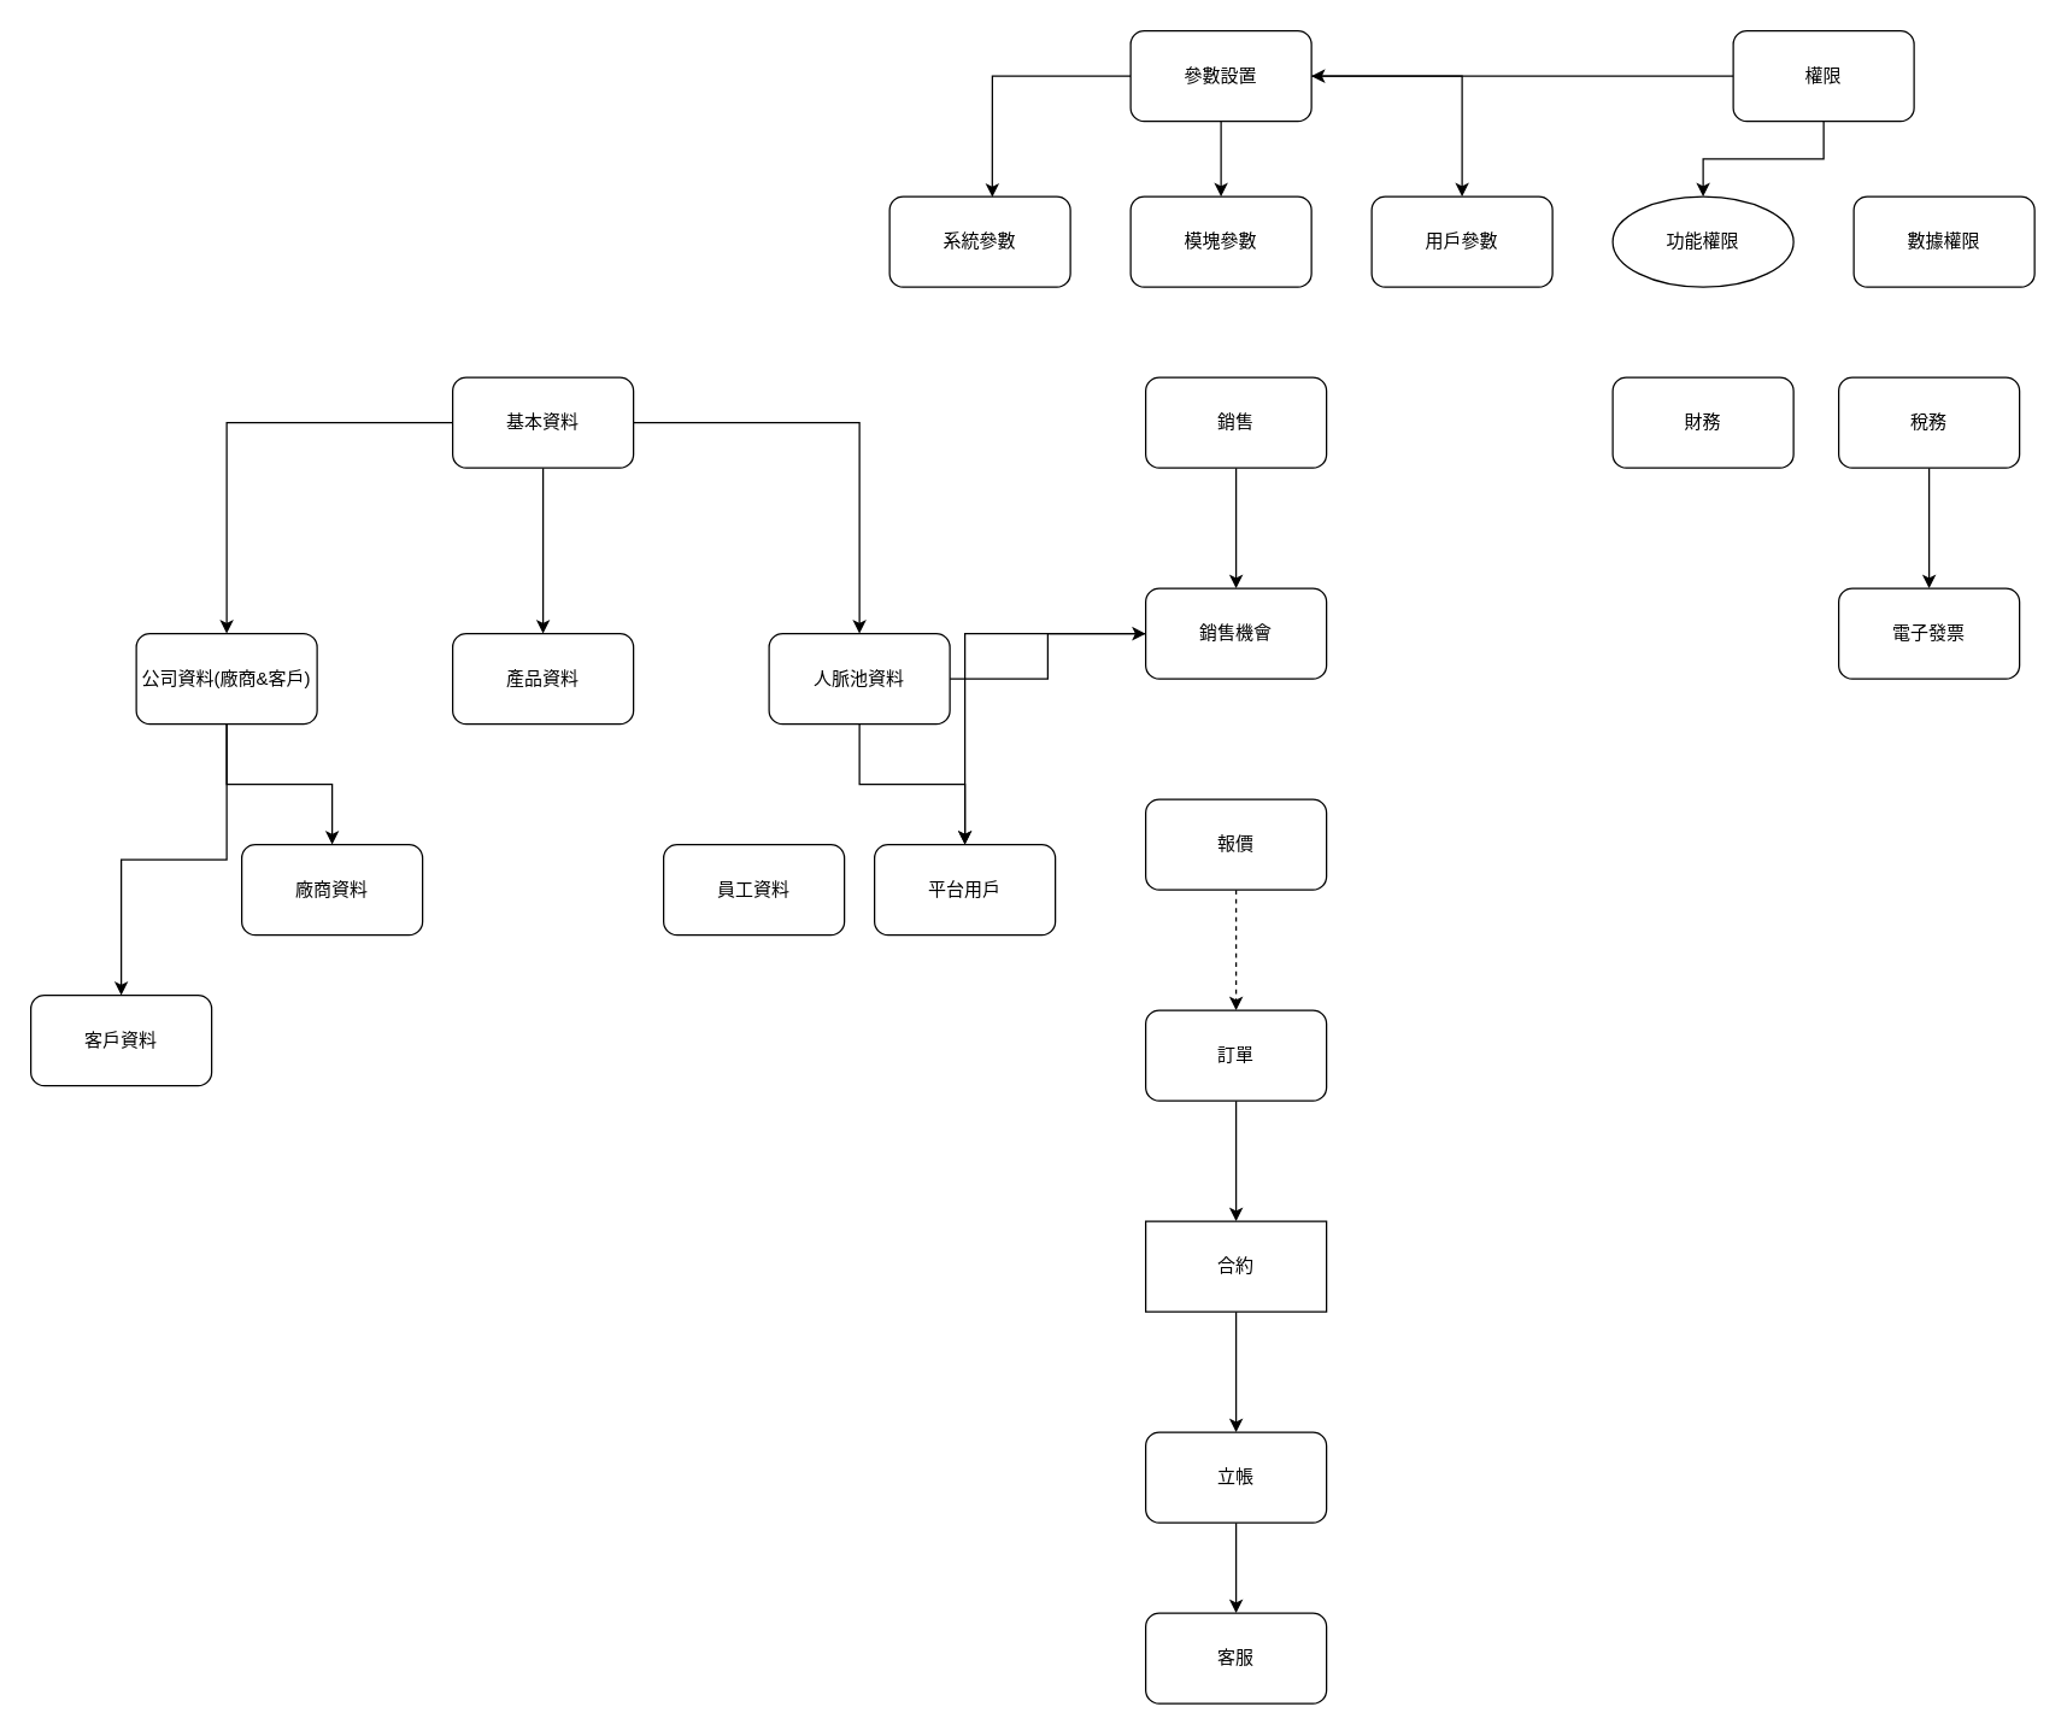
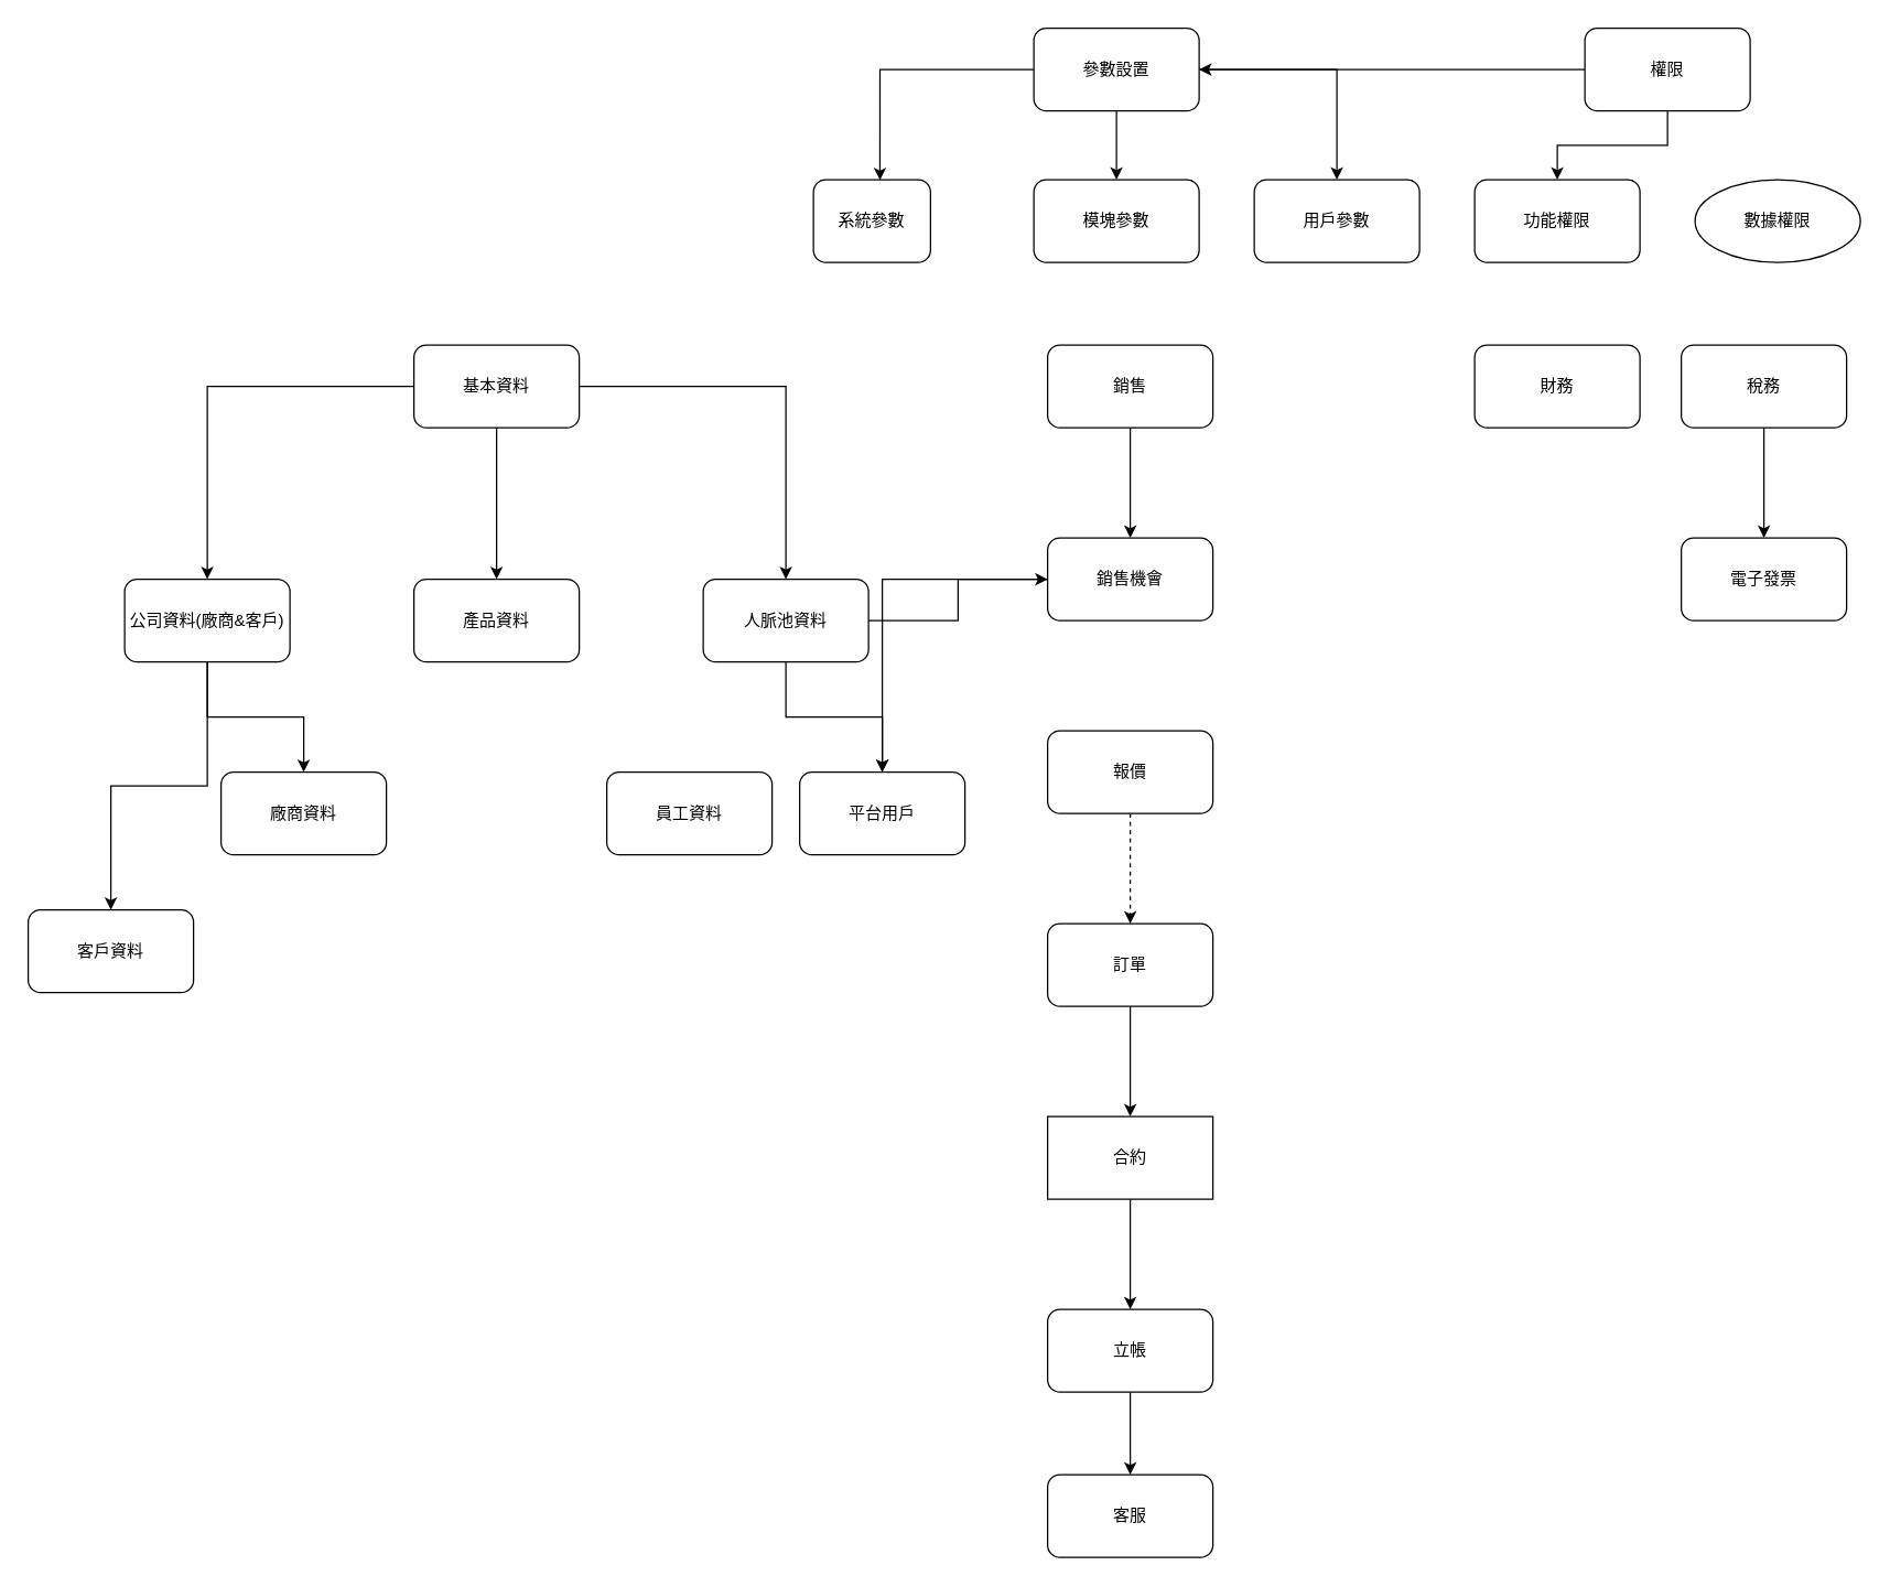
- <mxCell id="41" value="系統參數" style="rounded=1;whiteSpace=wrap;html=1;" vertex="1" parent="1"><mxGeometry x="590" y="130" width="120" height="60" as="geometry" /></mxCell>
+ <mxCell id="41" value="系統參數" style="rounded=1;whiteSpace=wrap;html=1;" vertex="1" parent="1"><mxGeometry x="590" y="130" width="85" height="60" as="geometry" /></mxCell>
- <mxCell id="40" value="功能權限" style="ellipse;whiteSpace=wrap;html=1;" vertex="1" parent="1"><mxGeometry x="1070" y="130" width="120" height="60" as="geometry" /></mxCell>
+ <mxCell id="40" value="功能權限" style="rounded=1;whiteSpace=wrap;html=1;" vertex="1" parent="1"><mxGeometry x="1070" y="130" width="120" height="60" as="geometry" /></mxCell>
- <mxCell id="39" value="數據權限" style="rounded=1;whiteSpace=wrap;html=1;" vertex="1" parent="1"><mxGeometry x="1230" y="130" width="120" height="60" as="geometry" /></mxCell>
+ <mxCell id="39" value="數據權限" style="ellipse;whiteSpace=wrap;html=1;" vertex="1" parent="1"><mxGeometry x="1230" y="130" width="120" height="60" as="geometry" /></mxCell>
